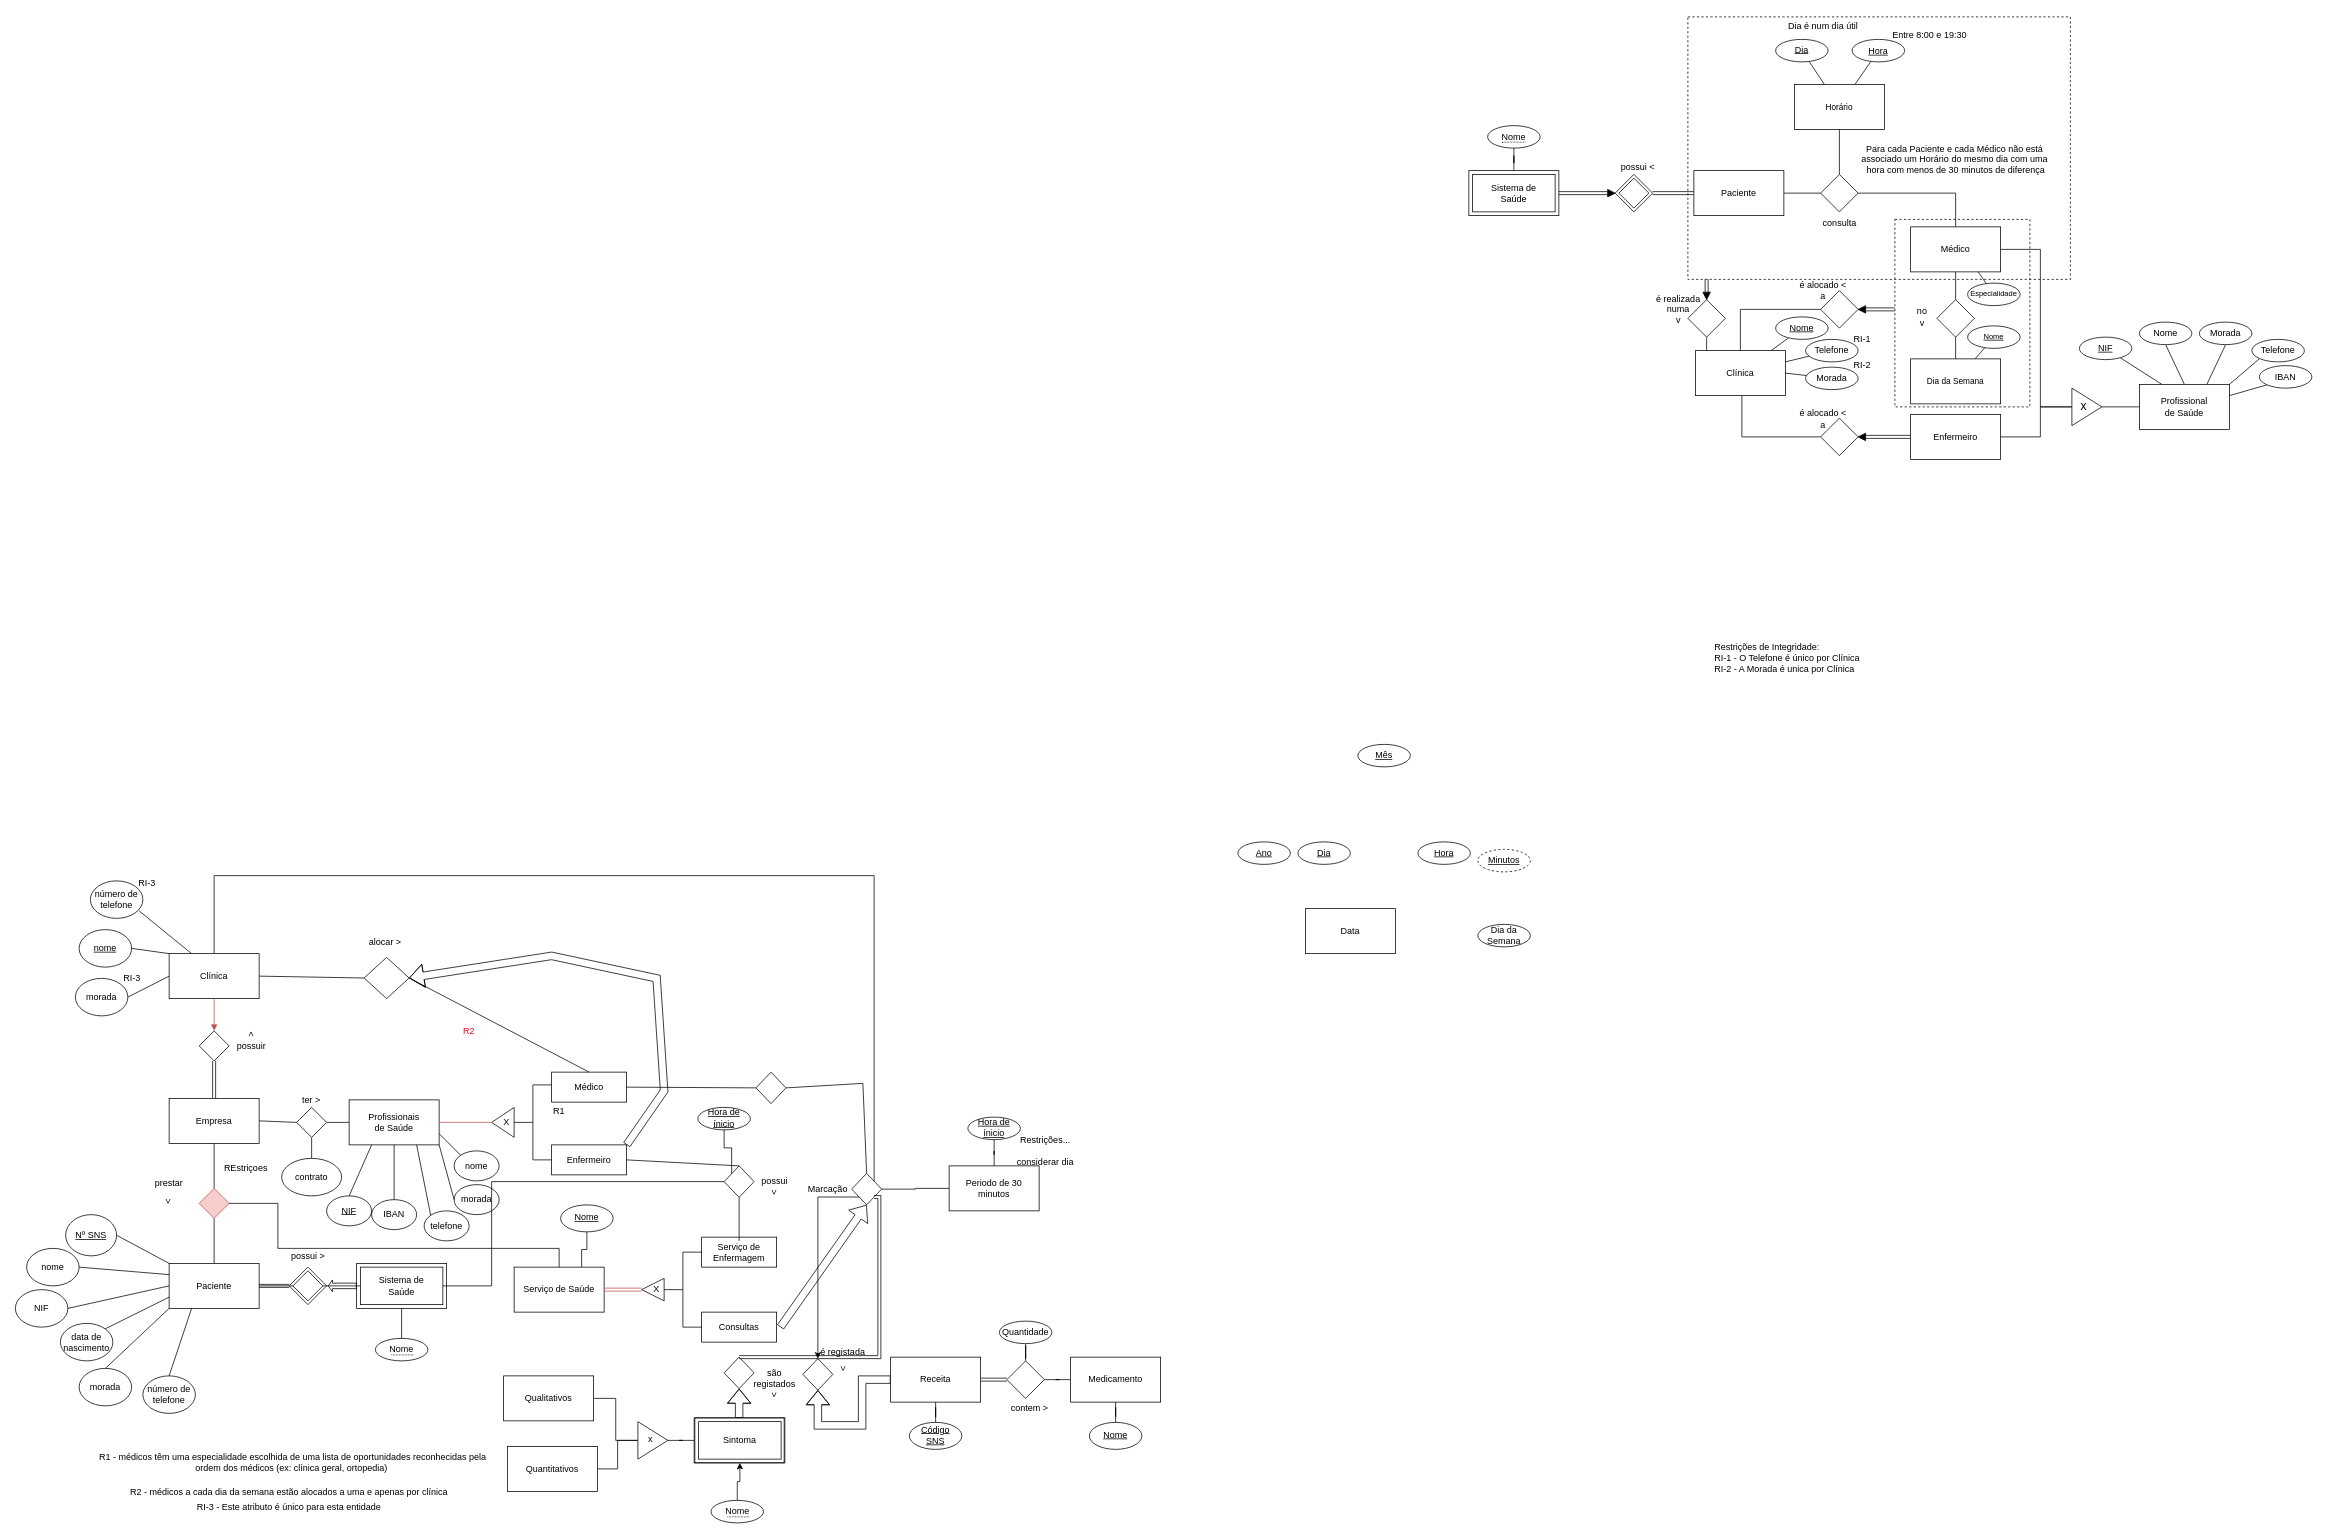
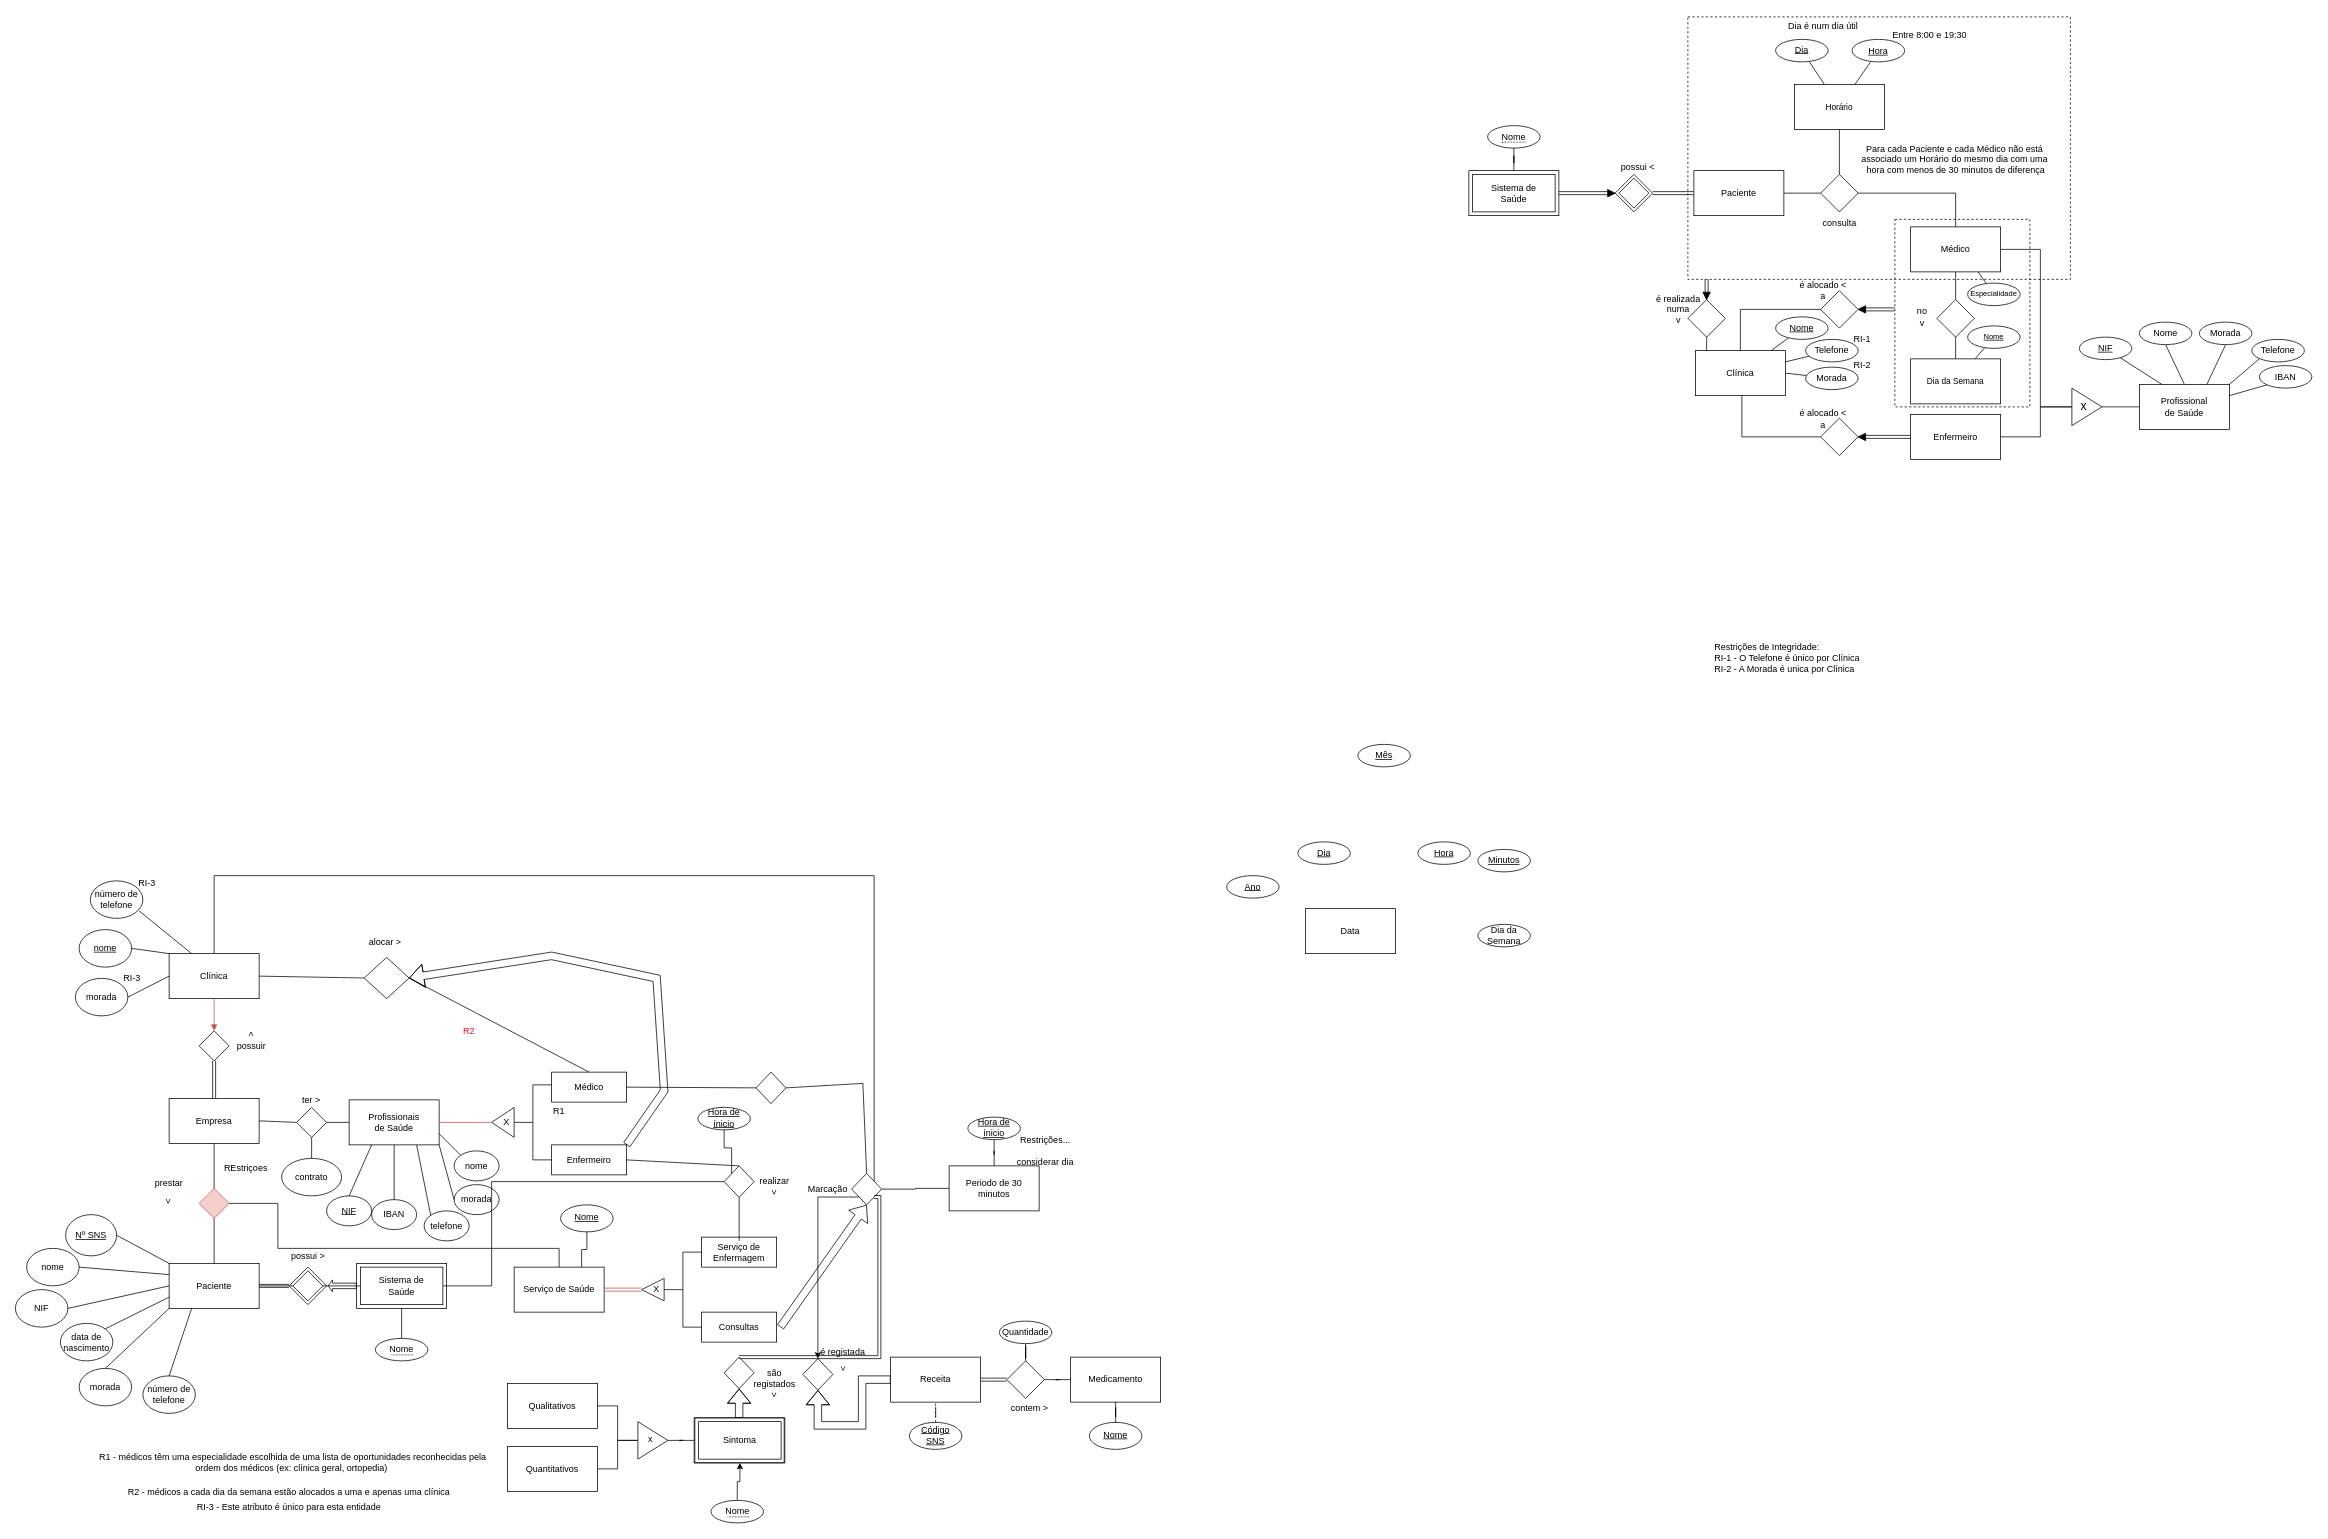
- <mxCell id="229" value="Ano" style="ellipse;whiteSpace=wrap;html=1;align=center;fontStyle=4;" vertex="1" parent="1"><mxGeometry x="1650" y="1122" width="70" height="30" as="geometry" /></mxCell>
+ <mxCell id="229" value="Ano" style="ellipse;whiteSpace=wrap;html=1;align=center;fontStyle=4;" vertex="1" parent="1"><mxGeometry x="1635" y="1167" width="70" height="30" as="geometry" /></mxCell>
- <mxCell id="232" value="Minutos" style="ellipse;whiteSpace=wrap;html=1;align=center;fontStyle=4;dashed=1;" vertex="1" parent="1"><mxGeometry x="1970" y="1132" width="70" height="30" as="geometry" /></mxCell>
+ <mxCell id="232" value="Minutos" style="ellipse;whiteSpace=wrap;html=1;align=center;fontStyle=4;" vertex="1" parent="1"><mxGeometry x="1970" y="1132" width="70" height="30" as="geometry" /></mxCell>
- <mxCell id="148" value="possui" style="text;html=1;align=center;verticalAlign=middle;whiteSpace=wrap;rounded=0;direction=south;" parent="1" vertex="1"><mxGeometry x="995" y="1560" width="75" height="30" as="geometry" /></mxCell>
+ <mxCell id="148" value="realizar" style="text;html=1;align=center;verticalAlign=middle;whiteSpace=wrap;rounded=0;direction=south;" parent="1" vertex="1"><mxGeometry x="995" y="1560" width="75" height="30" as="geometry" /></mxCell>
- <mxCell id="189" value="Qualitativos" style="whiteSpace=wrap;html=1;" vertex="1" parent="1"><mxGeometry x="671" y="1834" width="120" height="60" as="geometry" /></mxCell>
+ <mxCell id="189" value="Qualitativos" style="whiteSpace=wrap;html=1;" vertex="1" parent="1"><mxGeometry x="676" y="1844" width="120" height="60" as="geometry" /></mxCell>
- <mxCell id="204" style="edgeStyle=orthogonalEdgeStyle;rounded=0;orthogonalLoop=1;jettySize=auto;html=1;entryX=0.5;entryY=1;entryDx=0;entryDy=0;endArrow=none;endFill=0;" edge="1" parent="1" source="205" target="195"><mxGeometry relative="1" as="geometry" /></mxCell>
+ <mxCell id="204" style="edgeStyle=orthogonalEdgeStyle;rounded=0;orthogonalLoop=1;jettySize=auto;html=1;entryX=0.5;entryY=1;entryDx=0;entryDy=0;endArrow=none;endFill=0;dashed=1;" edge="1" parent="1" source="205" target="195"><mxGeometry relative="1" as="geometry" /></mxCell>
- <mxCell id="101" value="R2 - médicos a cada dia da semana estão alocados a uma e apenas por clínica" style="text;html=1;align=center;verticalAlign=middle;whiteSpace=wrap;rounded=0;" parent="1" vertex="1"><mxGeometry x="120" y="1974" width="530" height="30" as="geometry" /></mxCell>
+ <mxCell id="101" value="R2 - médicos a cada dia da semana estão alocados a uma e apenas uma clínica" style="text;html=1;align=center;verticalAlign=middle;whiteSpace=wrap;rounded=0;" parent="1" vertex="1"><mxGeometry x="120" y="1974" width="530" height="30" as="geometry" /></mxCell>
